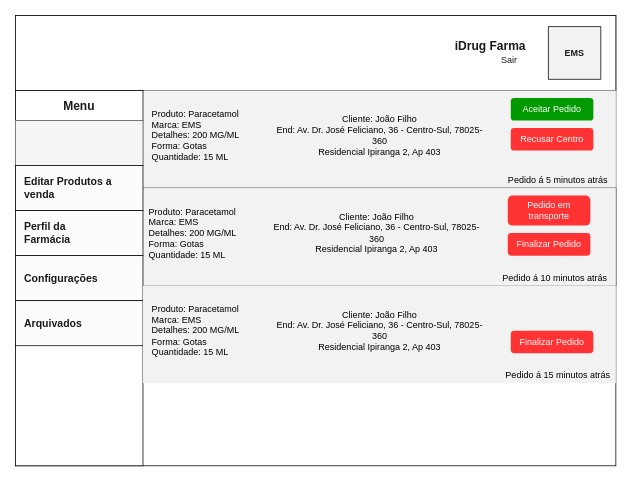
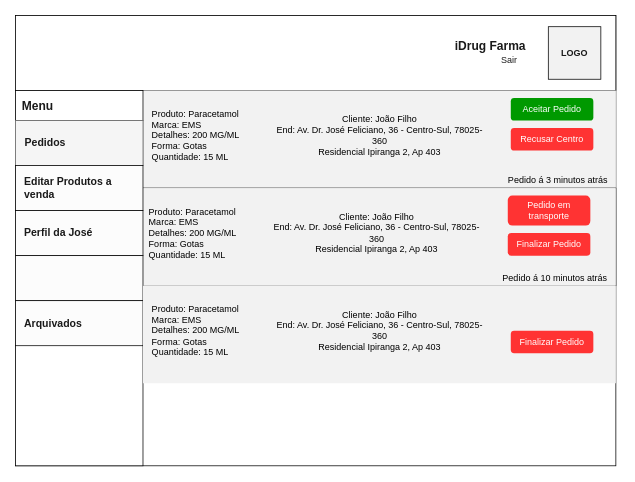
- <mxCell id="7" value="&lt;font color=&quot;#1A1A1A&quot;&gt;&lt;b&gt;EMS&lt;/b&gt;&lt;/font&gt;" style="text;html=1;strokeColor=none;fillColor=none;align=center;verticalAlign=middle;whiteSpace=wrap;rounded=0;fontColor=#FFFFFF;" vertex="1" parent="5"><mxGeometry x="15" y="25" width="40" height="20" as="geometry" /></mxCell>
+ <mxCell id="7" value="&lt;font color=&quot;#1A1A1A&quot;&gt;&lt;b&gt;LOGO&lt;/b&gt;&lt;/font&gt;" style="text;html=1;strokeColor=none;fillColor=none;align=center;verticalAlign=middle;whiteSpace=wrap;rounded=0;fontColor=#FFFFFF;" vertex="1" parent="5"><mxGeometry x="15" y="25" width="40" height="20" as="geometry" /></mxCell>
- <mxCell id="31" value="&lt;font style=&quot;font-size: 16px&quot;&gt;&lt;b&gt;&lt;font color=&quot;#1A1A1A&quot;&gt;Menu&lt;/font&gt;&lt;/b&gt;&lt;/font&gt;" style="text;html=1;strokeColor=none;fillColor=none;align=center;verticalAlign=middle;whiteSpace=wrap;rounded=0;fontColor=#FFFFFF;" vertex="1" parent="1"><mxGeometry x="85" y="130" width="40" height="20" as="geometry" /></mxCell>
+ <mxCell id="31" value="&lt;font style=&quot;font-size: 16px&quot;&gt;&lt;b&gt;&lt;font color=&quot;#1A1A1A&quot;&gt;Menu&lt;/font&gt;&lt;/b&gt;&lt;/font&gt;" style="text;html=1;strokeColor=none;fillColor=none;align=center;verticalAlign=middle;whiteSpace=wrap;rounded=0;fontColor=#FFFFFF;" vertex="1" parent="1"><mxGeometry x="30" y="130" width="40" height="20" as="geometry" /></mxCell>
+ <mxCell id="34" value="&lt;font style=&quot;font-size: 14px&quot;&gt;&lt;b&gt;&lt;font style=&quot;font-size: 14px&quot; color=&quot;#1A1A1A&quot;&gt;Pedidos&lt;/font&gt;&lt;/b&gt;&lt;/font&gt;" style="text;html=1;strokeColor=none;fillColor=none;align=center;verticalAlign=middle;whiteSpace=wrap;rounded=0;fontColor=#FFFFFF;" vertex="1" parent="32"><mxGeometry x="20" y="20" width="40" height="20" as="geometry" /></mxCell>
- <mxCell id="17" value="Pedido á 5 minutos atrás" style="text;html=1;strokeColor=none;fillColor=none;align=center;verticalAlign=middle;whiteSpace=wrap;rounded=0;" vertex="1" parent="13"><mxGeometry x="476" y="110" width="154" height="20" as="geometry" /></mxCell>
+ <mxCell id="17" value="Pedido á 3 minutos atrás" style="text;html=1;strokeColor=none;fillColor=none;align=center;verticalAlign=middle;whiteSpace=wrap;rounded=0;" vertex="1" parent="13"><mxGeometry x="476" y="110" width="154" height="20" as="geometry" /></mxCell>
- <mxCell id="40" value="&lt;b&gt;&lt;font style=&quot;font-size: 14px&quot; color=&quot;#1A1A1A&quot;&gt;Perfil da Farmácia&lt;br&gt;&lt;/font&gt;&lt;/b&gt;" style="text;html=1;strokeColor=none;fillColor=none;align=left;verticalAlign=middle;whiteSpace=wrap;rounded=0;fontColor=#FFFFFF;" vertex="1" parent="38"><mxGeometry x="10" y="20" width="120" height="20" as="geometry" /></mxCell>
+ <mxCell id="40" value="&lt;b&gt;&lt;font style=&quot;font-size: 14px&quot; color=&quot;#1A1A1A&quot;&gt;Perfil da José&lt;br&gt;&lt;/font&gt;&lt;/b&gt;" style="text;html=1;strokeColor=none;fillColor=none;align=left;verticalAlign=middle;whiteSpace=wrap;rounded=0;fontColor=#FFFFFF;" vertex="1" parent="38"><mxGeometry x="10" y="20" width="120" height="20" as="geometry" /></mxCell>
- <mxCell id="43" value="&lt;b&gt;&lt;font style=&quot;font-size: 14px&quot; color=&quot;#1A1A1A&quot;&gt;Configurações&lt;/font&gt;&lt;/b&gt;" style="text;html=1;strokeColor=none;fillColor=none;align=left;verticalAlign=middle;whiteSpace=wrap;rounded=0;fontColor=#FFFFFF;" vertex="1" parent="41"><mxGeometry x="10" y="20" width="120" height="20" as="geometry" /></mxCell>
- <mxCell id="52" value="Pedido á 15 minutos atrás" style="text;html=1;strokeColor=none;fillColor=none;align=center;verticalAlign=middle;whiteSpace=wrap;rounded=0;" vertex="1" parent="48"><mxGeometry x="476" y="110" width="154" height="20" as="geometry" /></mxCell>
